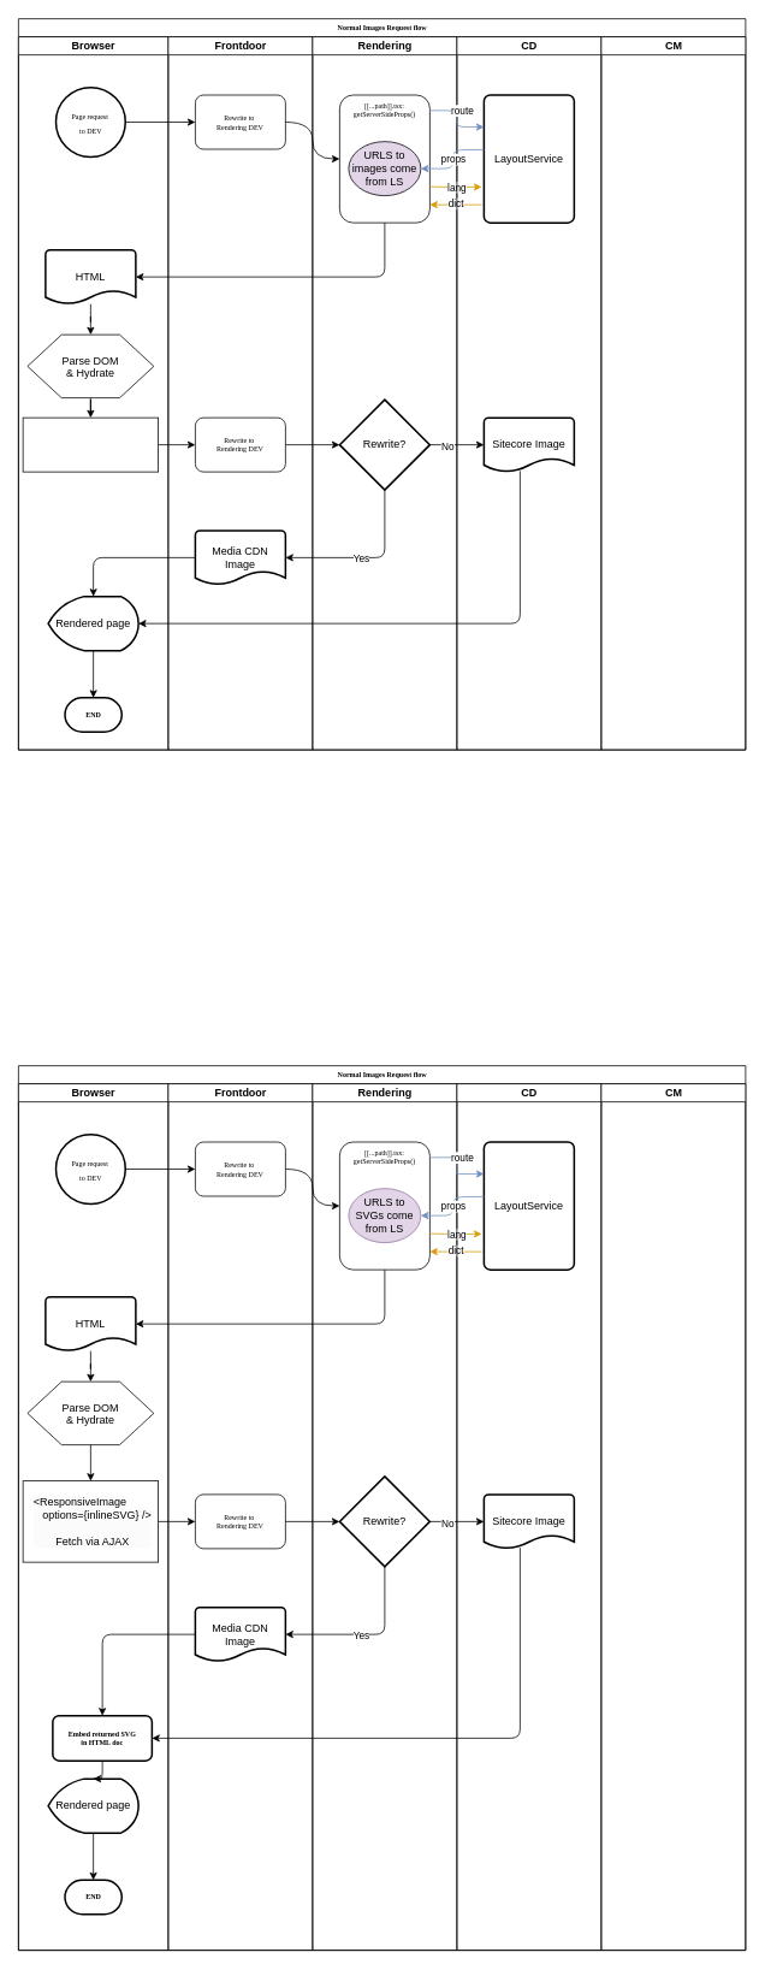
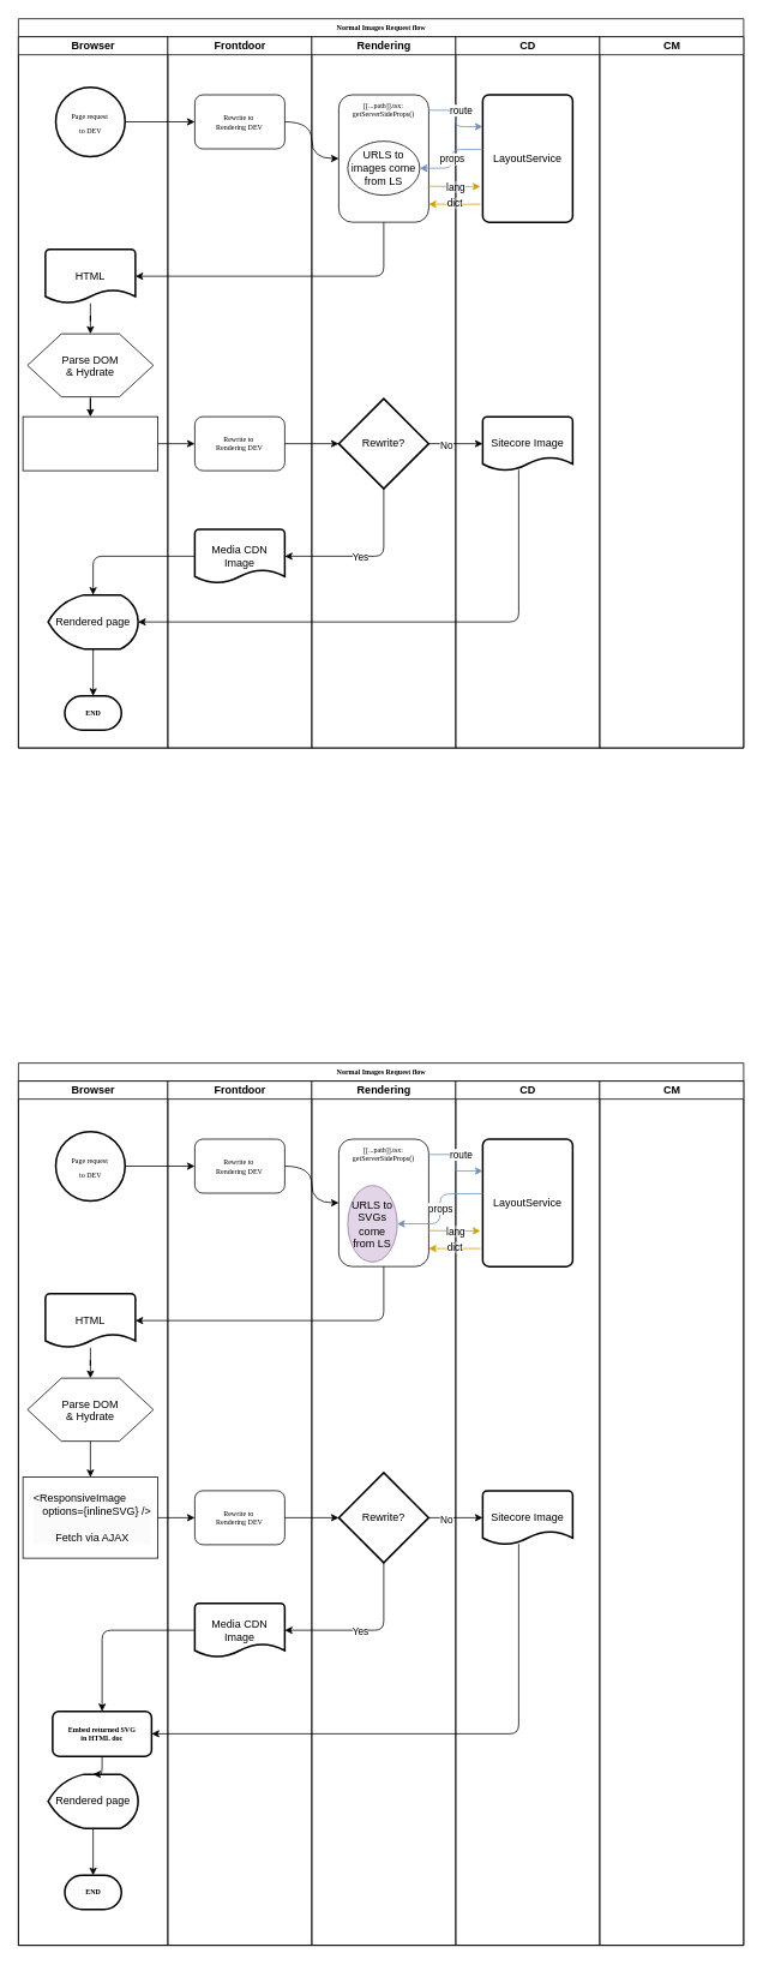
- <mxCell id="22" value="URLS to images come from LS" style="ellipse;whiteSpace=wrap;html=1;align=center;newEdgeStyle={&quot;edgeStyle&quot;:&quot;entityRelationEdgeStyle&quot;,&quot;startArrow&quot;:&quot;none&quot;,&quot;endArrow&quot;:&quot;none&quot;,&quot;segment&quot;:10,&quot;curved&quot;:1,&quot;sourcePerimeterSpacing&quot;:0,&quot;targetPerimeterSpacing&quot;:0};treeFolding=1;treeMoving=1;fillColor=#e1d5e7;" parent="20" vertex="1"><mxGeometry x="40" y="116" width="80" height="60" as="geometry" /></mxCell>
+ <mxCell id="22" value="URLS to images come from LS" style="ellipse;whiteSpace=wrap;html=1;align=center;newEdgeStyle={&quot;edgeStyle&quot;:&quot;entityRelationEdgeStyle&quot;,&quot;startArrow&quot;:&quot;none&quot;,&quot;endArrow&quot;:&quot;none&quot;,&quot;segment&quot;:10,&quot;curved&quot;:1,&quot;sourcePerimeterSpacing&quot;:0,&quot;targetPerimeterSpacing&quot;:0};treeFolding=1;treeMoving=1;" parent="20" vertex="1"><mxGeometry x="40" y="116" width="80" height="60" as="geometry" /></mxCell>
- <mxCell id="70" value="URLS to SVGs come from LS" style="ellipse;whiteSpace=wrap;html=1;align=center;newEdgeStyle={&quot;edgeStyle&quot;:&quot;entityRelationEdgeStyle&quot;,&quot;startArrow&quot;:&quot;none&quot;,&quot;endArrow&quot;:&quot;none&quot;,&quot;segment&quot;:10,&quot;curved&quot;:1,&quot;sourcePerimeterSpacing&quot;:0,&quot;targetPerimeterSpacing&quot;:0};treeFolding=1;treeMoving=1;fillColor=#e1d5e7;strokeColor=#9673a6;" parent="68" vertex="1"><mxGeometry x="40" y="116" width="80" height="60" as="geometry" /></mxCell>
+ <mxCell id="70" value="URLS to SVGs come from LS" style="ellipse;whiteSpace=wrap;html=1;align=center;newEdgeStyle={&quot;edgeStyle&quot;:&quot;entityRelationEdgeStyle&quot;,&quot;startArrow&quot;:&quot;none&quot;,&quot;endArrow&quot;:&quot;none&quot;,&quot;segment&quot;:10,&quot;curved&quot;:1,&quot;sourcePerimeterSpacing&quot;:0,&quot;targetPerimeterSpacing&quot;:0};treeFolding=1;treeMoving=1;fillColor=#e1d5e7;strokeColor=#9673a6;" parent="68" vertex="1"><mxGeometry x="40" y="116" width="55" height="85" as="geometry" /></mxCell>
